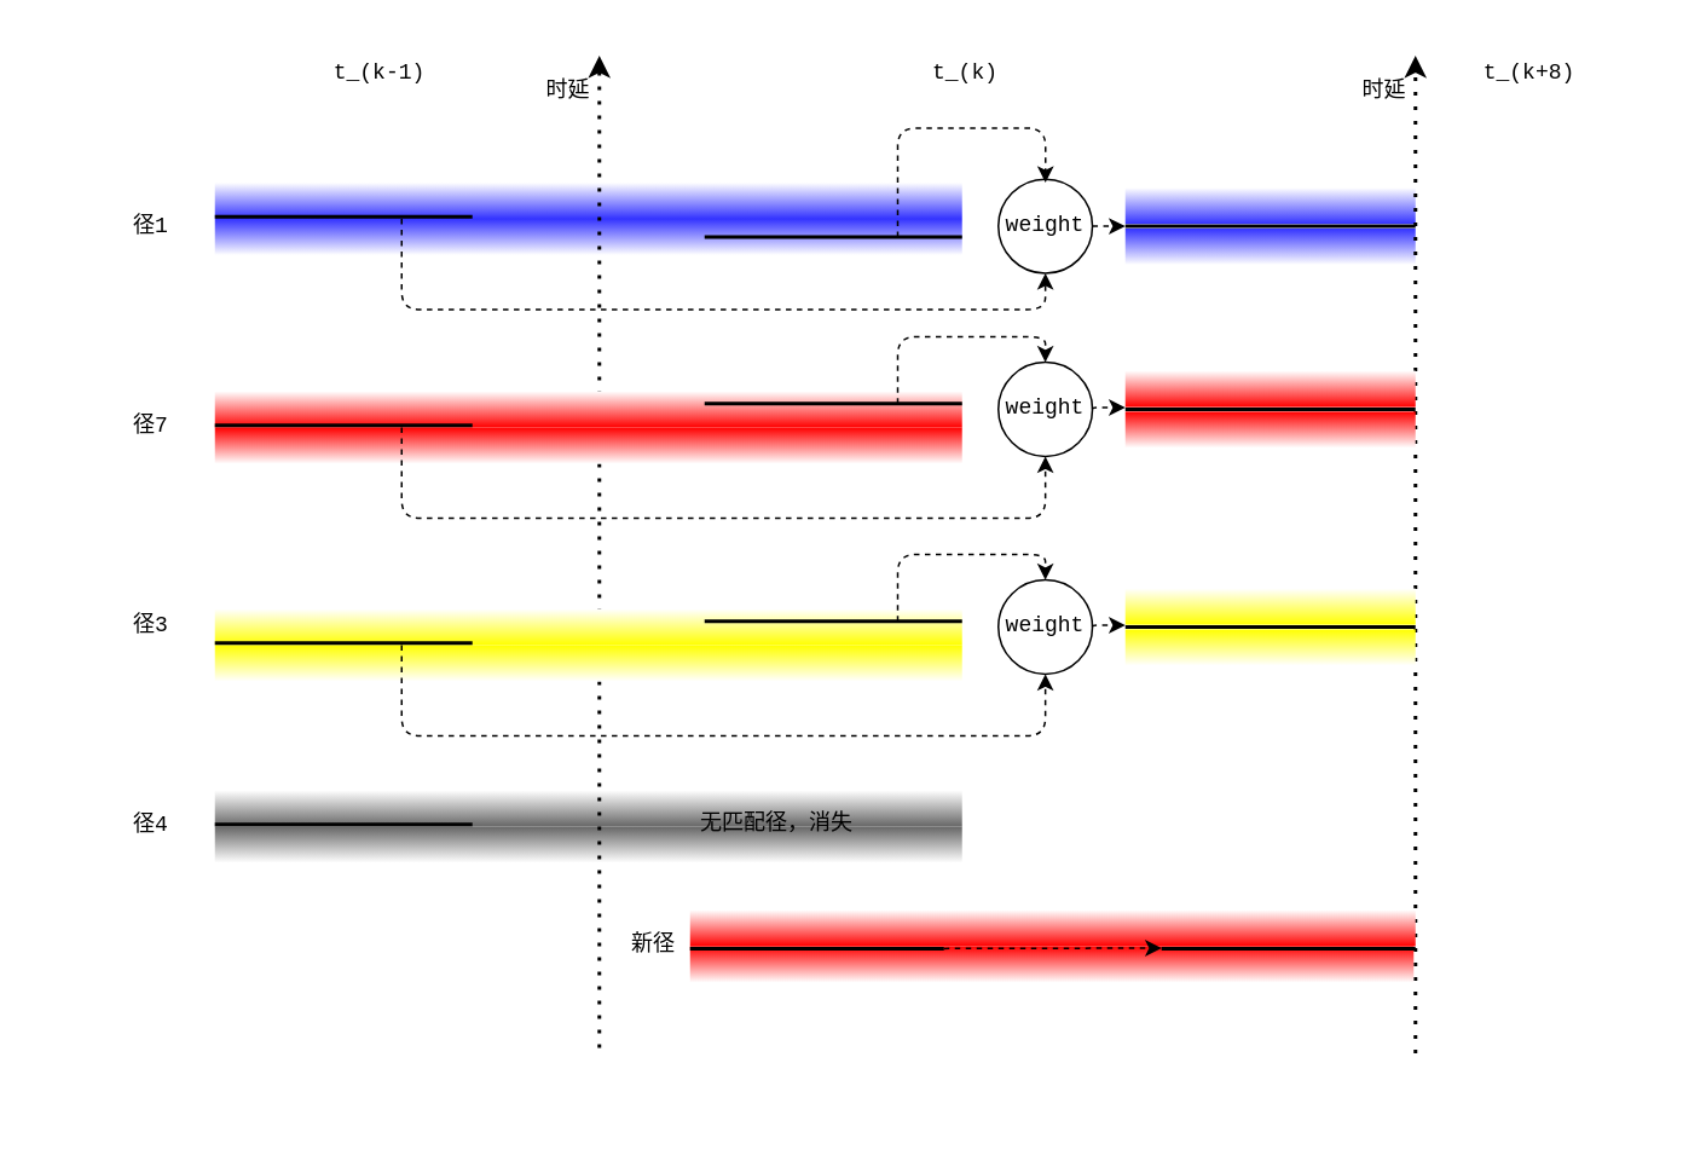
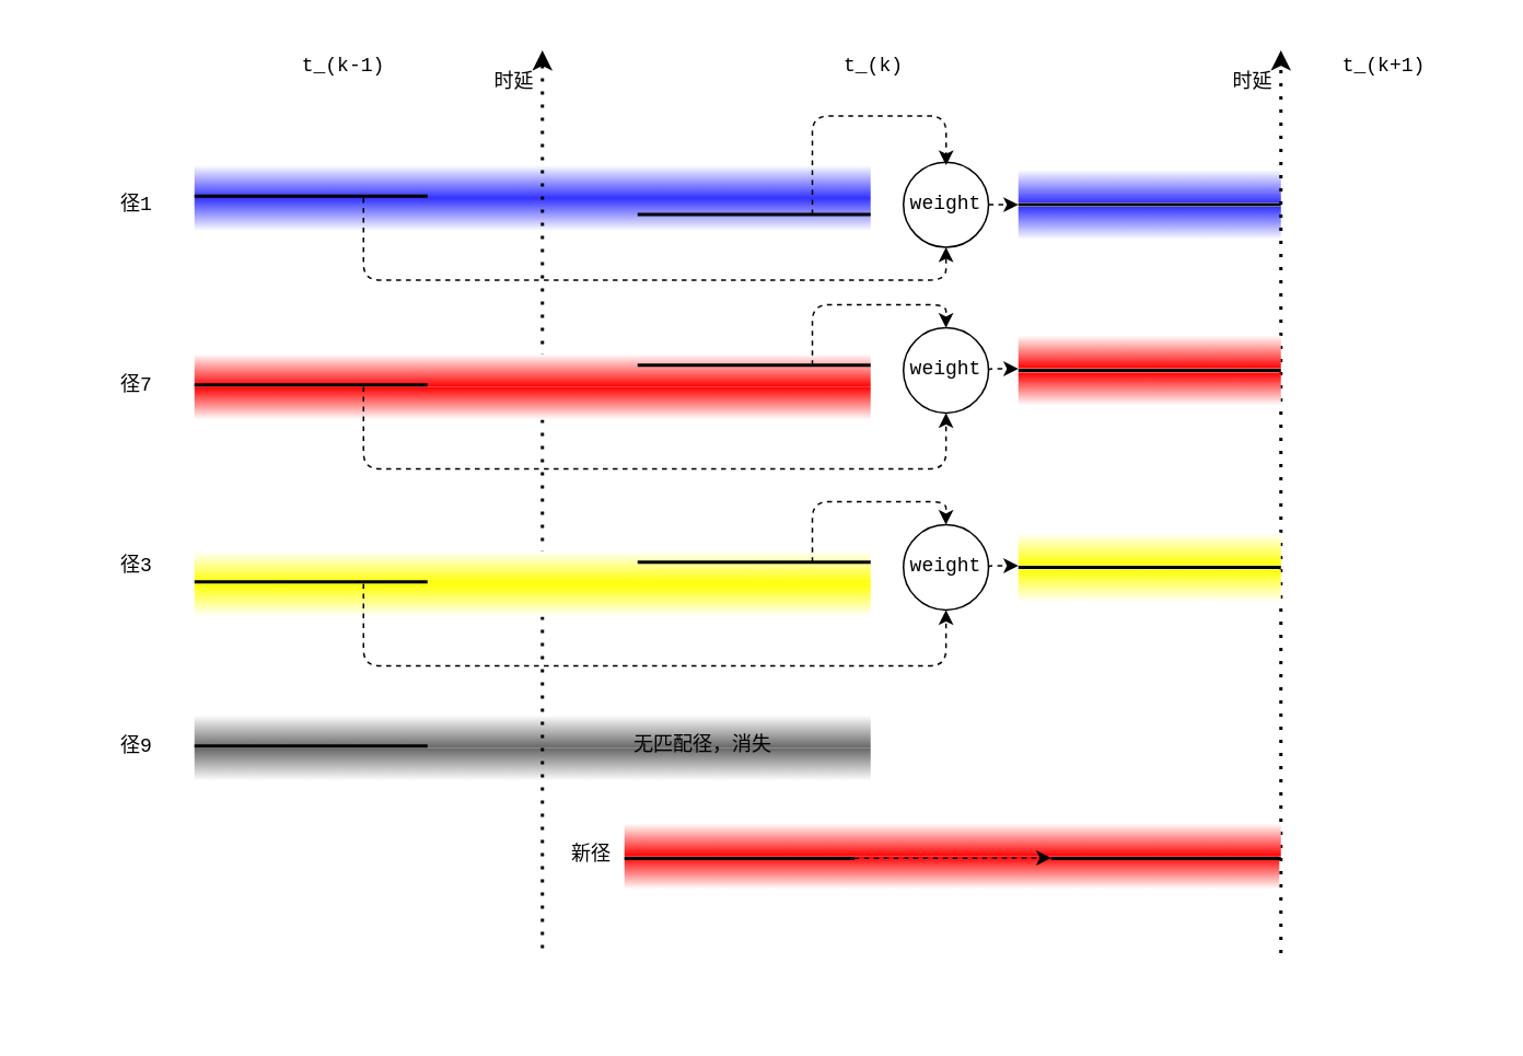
- <mxCell id="23" value="t_(k+8)" style="text;html=1;strokeColor=none;fillColor=none;align=center;verticalAlign=middle;whiteSpace=wrap;rounded=0;fontFamily=Courier New;" vertex="1" parent="1"><mxGeometry x="780" y="20" width="126" height="40" as="geometry" /></mxCell>
+ <mxCell id="23" value="t_(k+1)" style="text;html=1;strokeColor=none;fillColor=none;align=center;verticalAlign=middle;whiteSpace=wrap;rounded=0;fontFamily=Courier New;" vertex="1" parent="1"><mxGeometry x="780" y="20" width="126" height="40" as="geometry" /></mxCell>
- <mxCell id="54" value="径4" style="text;html=1;strokeColor=none;fillColor=none;align=center;verticalAlign=middle;whiteSpace=wrap;rounded=0;fontFamily=Courier New;" vertex="1" parent="1"><mxGeometry x="20" y="435" width="126" height="40" as="geometry" /></mxCell>
+ <mxCell id="54" value="径9" style="text;html=1;strokeColor=none;fillColor=none;align=center;verticalAlign=middle;whiteSpace=wrap;rounded=0;fontFamily=Courier New;" vertex="1" parent="1"><mxGeometry x="20" y="435" width="126" height="40" as="geometry" /></mxCell>
